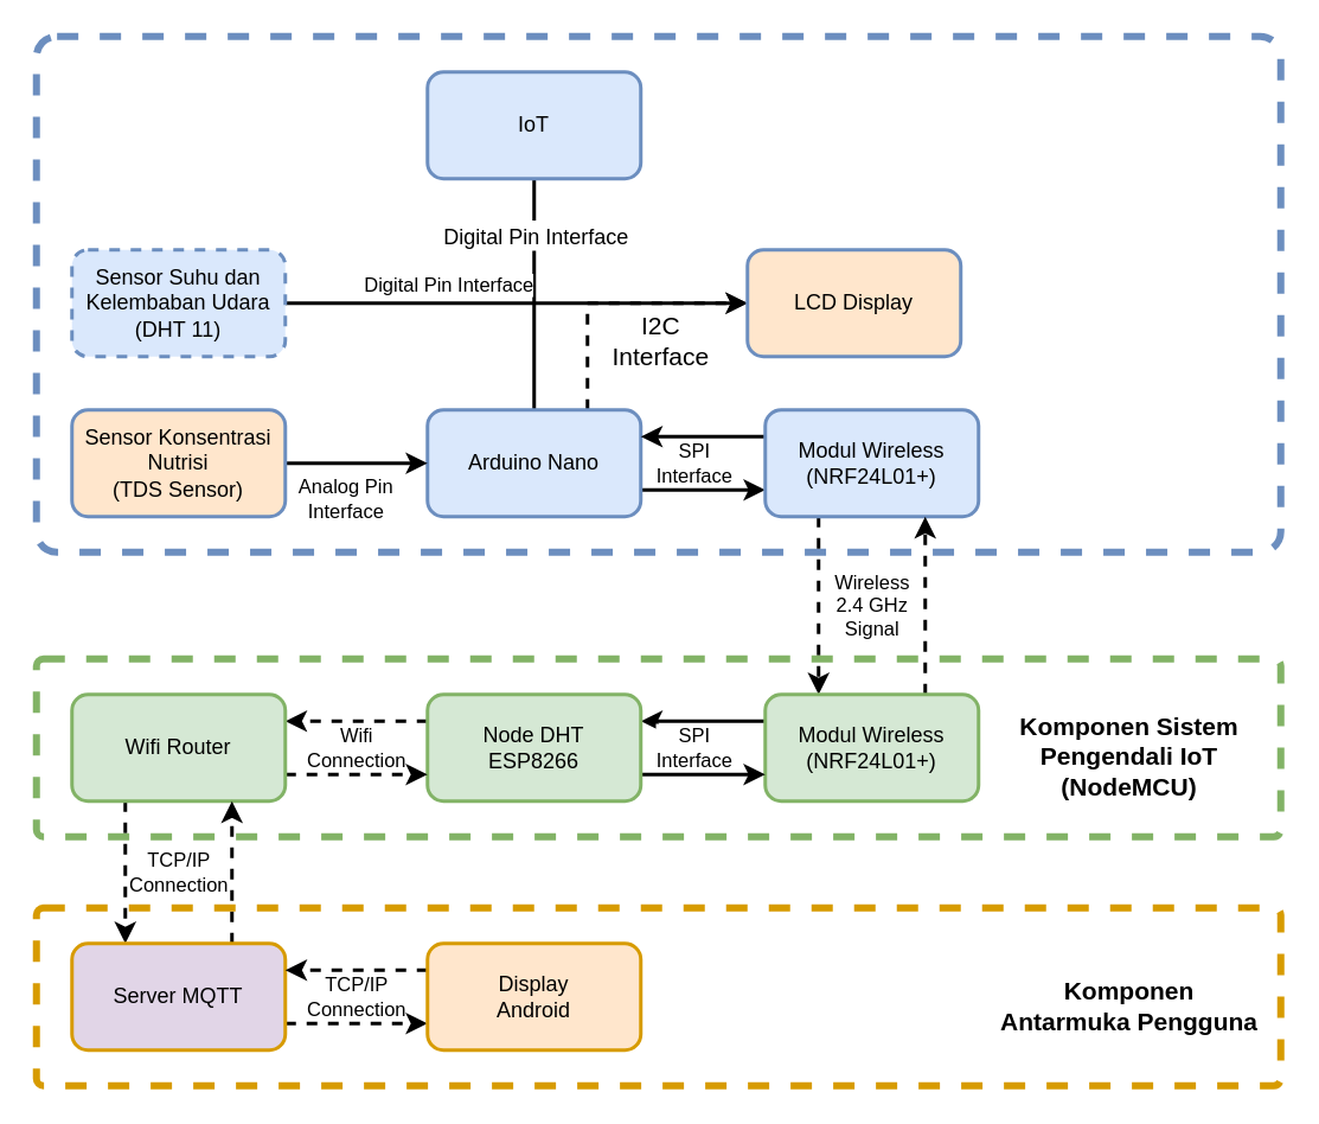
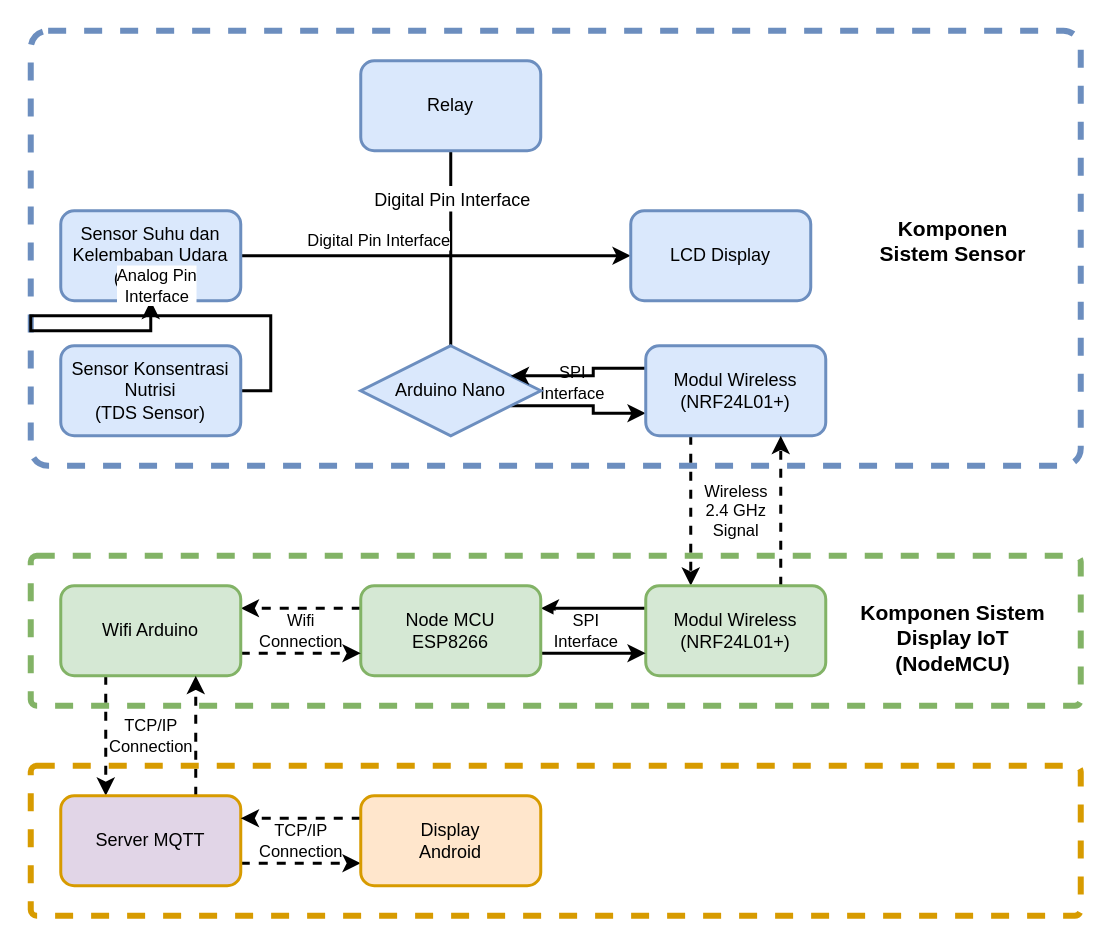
- <mxCell id="36" value="IoT" style="rounded=1;whiteSpace=wrap;html=1;strokeWidth=2;fillColor=#dae8fc;strokeColor=#6c8ebf;" vertex="1" parent="1"><mxGeometry x="240" y="40" width="120" height="60" as="geometry" /></mxCell>
+ <mxCell id="36" value="Relay" style="rounded=1;whiteSpace=wrap;html=1;strokeWidth=2;fillColor=#dae8fc;strokeColor=#6c8ebf;" vertex="1" parent="1"><mxGeometry x="240" y="40" width="120" height="60" as="geometry" /></mxCell>
+ <mxCell id="30" value="&lt;font style=&quot;font-size: 14px&quot;&gt;&lt;b&gt;Komponen&lt;br&gt;Sistem Sensor&lt;/b&gt;&lt;/font&gt;" style="text;html=1;strokeColor=none;fillColor=none;align=center;verticalAlign=middle;whiteSpace=wrap;rounded=0;dashed=1;" vertex="1" parent="1"><mxGeometry x="575" y="140" width="120" height="40" as="geometry" /></mxCell>
- <mxCell id="10" value="Sensor Suhu dan Kelembaban Udara&lt;br&gt;(DHT 11)" style="rounded=1;whiteSpace=wrap;html=1;strokeWidth=2;fillColor=#dae8fc;strokeColor=#6c8ebf;dashed=1;" vertex="1" parent="1"><mxGeometry x="40" y="140" width="120" height="60" as="geometry" /></mxCell>
+ <mxCell id="10" value="Sensor Suhu dan Kelembaban Udara&lt;br&gt;(DHT 11)" style="rounded=1;whiteSpace=wrap;html=1;strokeWidth=2;fillColor=#dae8fc;strokeColor=#6c8ebf;" vertex="1" parent="1"><mxGeometry x="40" y="140" width="120" height="60" as="geometry" /></mxCell>
- <mxCell id="35" value="LCD Display" style="rounded=1;whiteSpace=wrap;html=1;strokeWidth=2;fillColor=#ffe6cc;strokeColor=#6c8ebf;" vertex="1" parent="1"><mxGeometry x="420" y="140" width="120" height="60" as="geometry" /></mxCell>
+ <mxCell id="35" value="LCD Display" style="rounded=1;whiteSpace=wrap;html=1;strokeWidth=2;fillColor=#dae8fc;strokeColor=#6c8ebf;" vertex="1" parent="1"><mxGeometry x="420" y="140" width="120" height="60" as="geometry" /></mxCell>
- <mxCell id="4" style="edgeStyle=orthogonalEdgeStyle;rounded=0;orthogonalLoop=1;jettySize=auto;html=1;exitX=0.75;exitY=0;exitDx=0;exitDy=0;dashed=1;fontSize=14;strokeWidth=2;entryX=0;entryY=0.5;entryDx=0;entryDy=0;" edge="1" parent="1" source="8" target="35"><mxGeometry relative="1" as="geometry" /></mxCell>
- <mxCell id="5" value="I2C&lt;br&gt;Interface" style="edgeLabel;html=1;align=center;verticalAlign=middle;resizable=0;points=[];fontSize=14;" vertex="1" connectable="0" parent="4"><mxGeometry x="-0.35" y="1" relative="1" as="geometry"><mxPoint x="41" y="9" as="offset" /></mxGeometry></mxCell>
- <mxCell id="12" value="Sensor Konsentrasi Nutrisi&lt;br&gt;(TDS Sensor)" style="rounded=1;whiteSpace=wrap;html=1;strokeWidth=2;fillColor=#ffe6cc;strokeColor=#6c8ebf;" vertex="1" parent="1"><mxGeometry x="40" y="230" width="120" height="60" as="geometry" /></mxCell>
+ <mxCell id="12" value="Sensor Konsentrasi Nutrisi&lt;br&gt;(TDS Sensor)" style="rounded=1;whiteSpace=wrap;html=1;strokeWidth=2;fillColor=#dae8fc;strokeColor=#6c8ebf;" vertex="1" parent="1"><mxGeometry x="40" y="230" width="120" height="60" as="geometry" /></mxCell>
- <mxCell id="11" value="Analog Pin&lt;br&gt;Interface" style="edgeStyle=orthogonalEdgeStyle;rounded=0;orthogonalLoop=1;jettySize=auto;html=1;exitX=1;exitY=0.5;exitDx=0;exitDy=0;entryX=0;entryY=0.5;entryDx=0;entryDy=0;strokeWidth=2;" edge="1" parent="1" source="12" target="8"><mxGeometry x="-0.143" y="-20" relative="1" as="geometry"><mxPoint as="offset" /></mxGeometry></mxCell>
+ <mxCell id="11" value="Analog Pin&lt;br&gt;Interface" style="edgeStyle=orthogonalEdgeStyle;rounded=0;orthogonalLoop=1;jettySize=auto;html=1;exitX=1;exitY=0.5;exitDx=0;exitDy=0;strokeWidth=2;" edge="1" parent="1" source="12" target="10"><mxGeometry x="-0.143" y="-20" relative="1" as="geometry"><mxPoint as="offset" /></mxGeometry></mxCell>
- <mxCell id="8" value="Arduino Nano" style="rounded=1;whiteSpace=wrap;html=1;strokeWidth=2;fillColor=#dae8fc;strokeColor=#6c8ebf;" vertex="1" parent="1"><mxGeometry x="240" y="230" width="120" height="60" as="geometry" /></mxCell>
+ <mxCell id="8" value="Arduino Nano" style="rhombus;whiteSpace=wrap;html=1;strokeWidth=2;fillColor=#dae8fc;strokeColor=#6c8ebf;" vertex="1" parent="1"><mxGeometry x="240" y="230" width="120" height="60" as="geometry" /></mxCell>
- <mxCell id="24" value="Wifi Router" style="rounded=1;whiteSpace=wrap;html=1;strokeWidth=2;fillColor=#d5e8d4;strokeColor=#82b366;" vertex="1" parent="1"><mxGeometry x="40" y="390" width="120" height="60" as="geometry" /></mxCell>
+ <mxCell id="24" value="Wifi Arduino" style="rounded=1;whiteSpace=wrap;html=1;strokeWidth=2;fillColor=#d5e8d4;strokeColor=#82b366;" vertex="1" parent="1"><mxGeometry x="40" y="390" width="120" height="60" as="geometry" /></mxCell>
- <mxCell id="21" value="Node DHT&lt;br&gt;ESP8266" style="rounded=1;whiteSpace=wrap;html=1;strokeWidth=2;fillColor=#d5e8d4;strokeColor=#82b366;" vertex="1" parent="1"><mxGeometry x="240" y="390" width="120" height="60" as="geometry" /></mxCell>
+ <mxCell id="21" value="Node MCU&lt;br&gt;ESP8266" style="rounded=1;whiteSpace=wrap;html=1;strokeWidth=2;fillColor=#d5e8d4;strokeColor=#82b366;" vertex="1" parent="1"><mxGeometry x="240" y="390" width="120" height="60" as="geometry" /></mxCell>
- <mxCell id="32" value="&lt;font style=&quot;font-size: 14px&quot;&gt;&lt;b&gt;Komponen Sistem&lt;br&gt;Pengendali IoT&lt;br&gt;(NodeMCU)&lt;/b&gt;&lt;br&gt;&lt;/font&gt;" style="text;html=1;strokeColor=none;fillColor=none;align=center;verticalAlign=middle;whiteSpace=wrap;rounded=0;dashed=1;" vertex="1" parent="1"><mxGeometry x="560" y="390" width="150" height="70" as="geometry" /></mxCell>
+ <mxCell id="32" value="&lt;font style=&quot;font-size: 14px&quot;&gt;&lt;b&gt;Komponen Sistem&lt;br&gt;Display IoT&lt;br&gt;(NodeMCU)&lt;/b&gt;&lt;br&gt;&lt;/font&gt;" style="text;html=1;strokeColor=none;fillColor=none;align=center;verticalAlign=middle;whiteSpace=wrap;rounded=0;dashed=1;" vertex="1" parent="1"><mxGeometry x="560" y="390" width="150" height="70" as="geometry" /></mxCell>
- <mxCell id="34" value="&lt;font style=&quot;font-size: 14px&quot;&gt;&lt;b&gt;Komponen Antarmuka Pengguna&lt;/b&gt;&lt;br&gt;&lt;/font&gt;" style="text;html=1;strokeColor=none;fillColor=none;align=center;verticalAlign=middle;whiteSpace=wrap;rounded=0;dashed=1;" vertex="1" parent="1"><mxGeometry x="560" y="530" width="150" height="70" as="geometry" /></mxCell>
